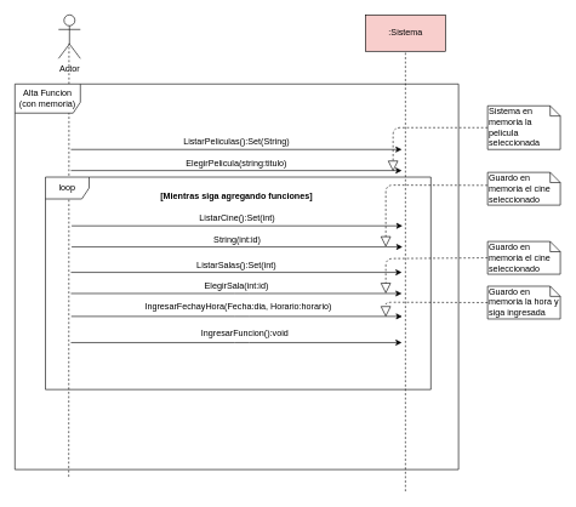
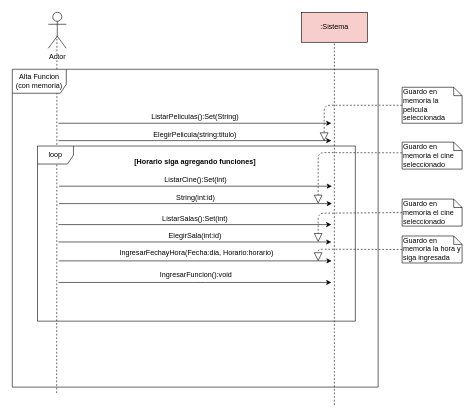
- <mxCell id="25" value="Sistema en memoria la pelicula seleccionada" style="shape=note;whiteSpace=wrap;html=1;size=14;verticalAlign=top;align=left;spacingTop=-6;" vertex="1" parent="1"><mxGeometry x="670" y="145" width="100" height="60" as="geometry" /></mxCell>
+ <mxCell id="25" value="Guardo en memoria la pelicula seleccionada" style="shape=note;whiteSpace=wrap;html=1;size=14;verticalAlign=top;align=left;spacingTop=-6;" vertex="1" parent="1"><mxGeometry x="670" y="145" width="100" height="60" as="geometry" /></mxCell>
- <mxCell id="12" value="[Mientras siga agregando funciones]" style="text;align=center;fontStyle=1;verticalAlign=middle;spacingLeft=3;spacingRight=3;strokeColor=none;rotatable=0;points=[[0,0.5],[1,0.5]];portConstraint=eastwest;" vertex="1" parent="1"><mxGeometry x="205" y="255" width="240" height="26" as="geometry" /></mxCell>
+ <mxCell id="12" value="[Horario siga agregando funciones]" style="text;align=center;fontStyle=1;verticalAlign=middle;spacingLeft=3;spacingRight=3;strokeColor=none;rotatable=0;points=[[0,0.5],[1,0.5]];portConstraint=eastwest;" vertex="1" parent="1"><mxGeometry x="205" y="255" width="240" height="26" as="geometry" /></mxCell>
- <mxCell id="24" value="IngresarFuncion():void" style="text;html=1;strokeColor=none;fillColor=none;align=center;verticalAlign=middle;whiteSpace=wrap;rounded=0;" vertex="1" parent="1"><mxGeometry x="206" y="448" width="261" height="20" as="geometry" /></mxCell>
+ <mxCell id="24" value="IngresarFuncion():void" style="text;html=1;strokeColor=none;fillColor=none;align=center;verticalAlign=middle;whiteSpace=wrap;rounded=0;" vertex="1" parent="1"><mxGeometry x="196" y="448" width="261" height="20" as="geometry" /></mxCell>
